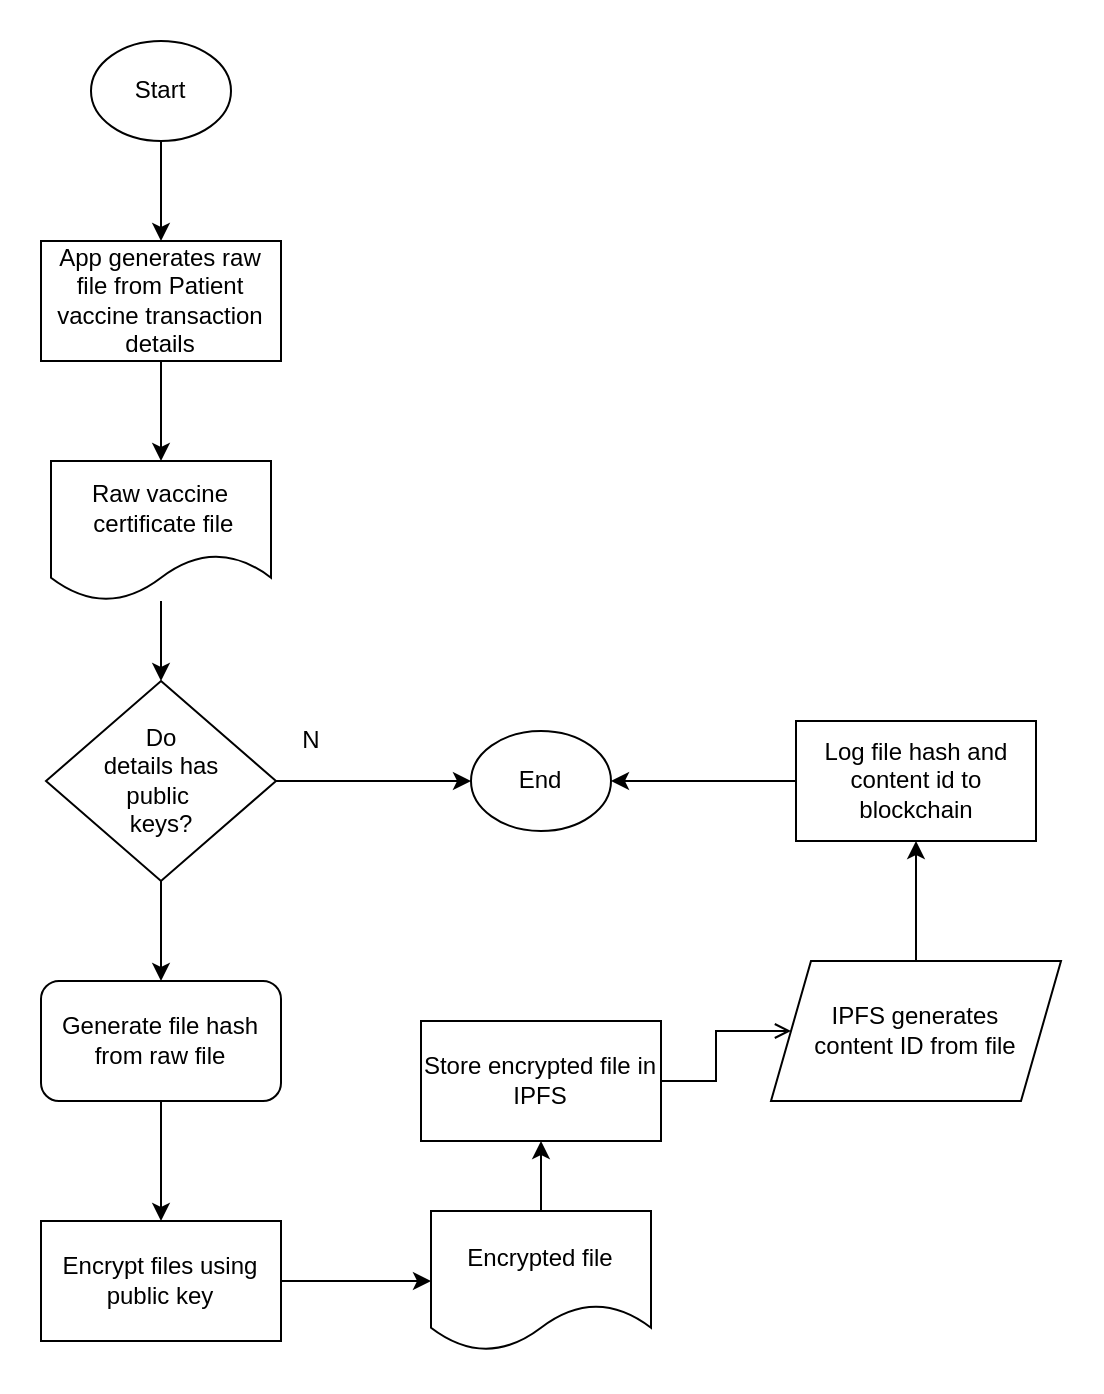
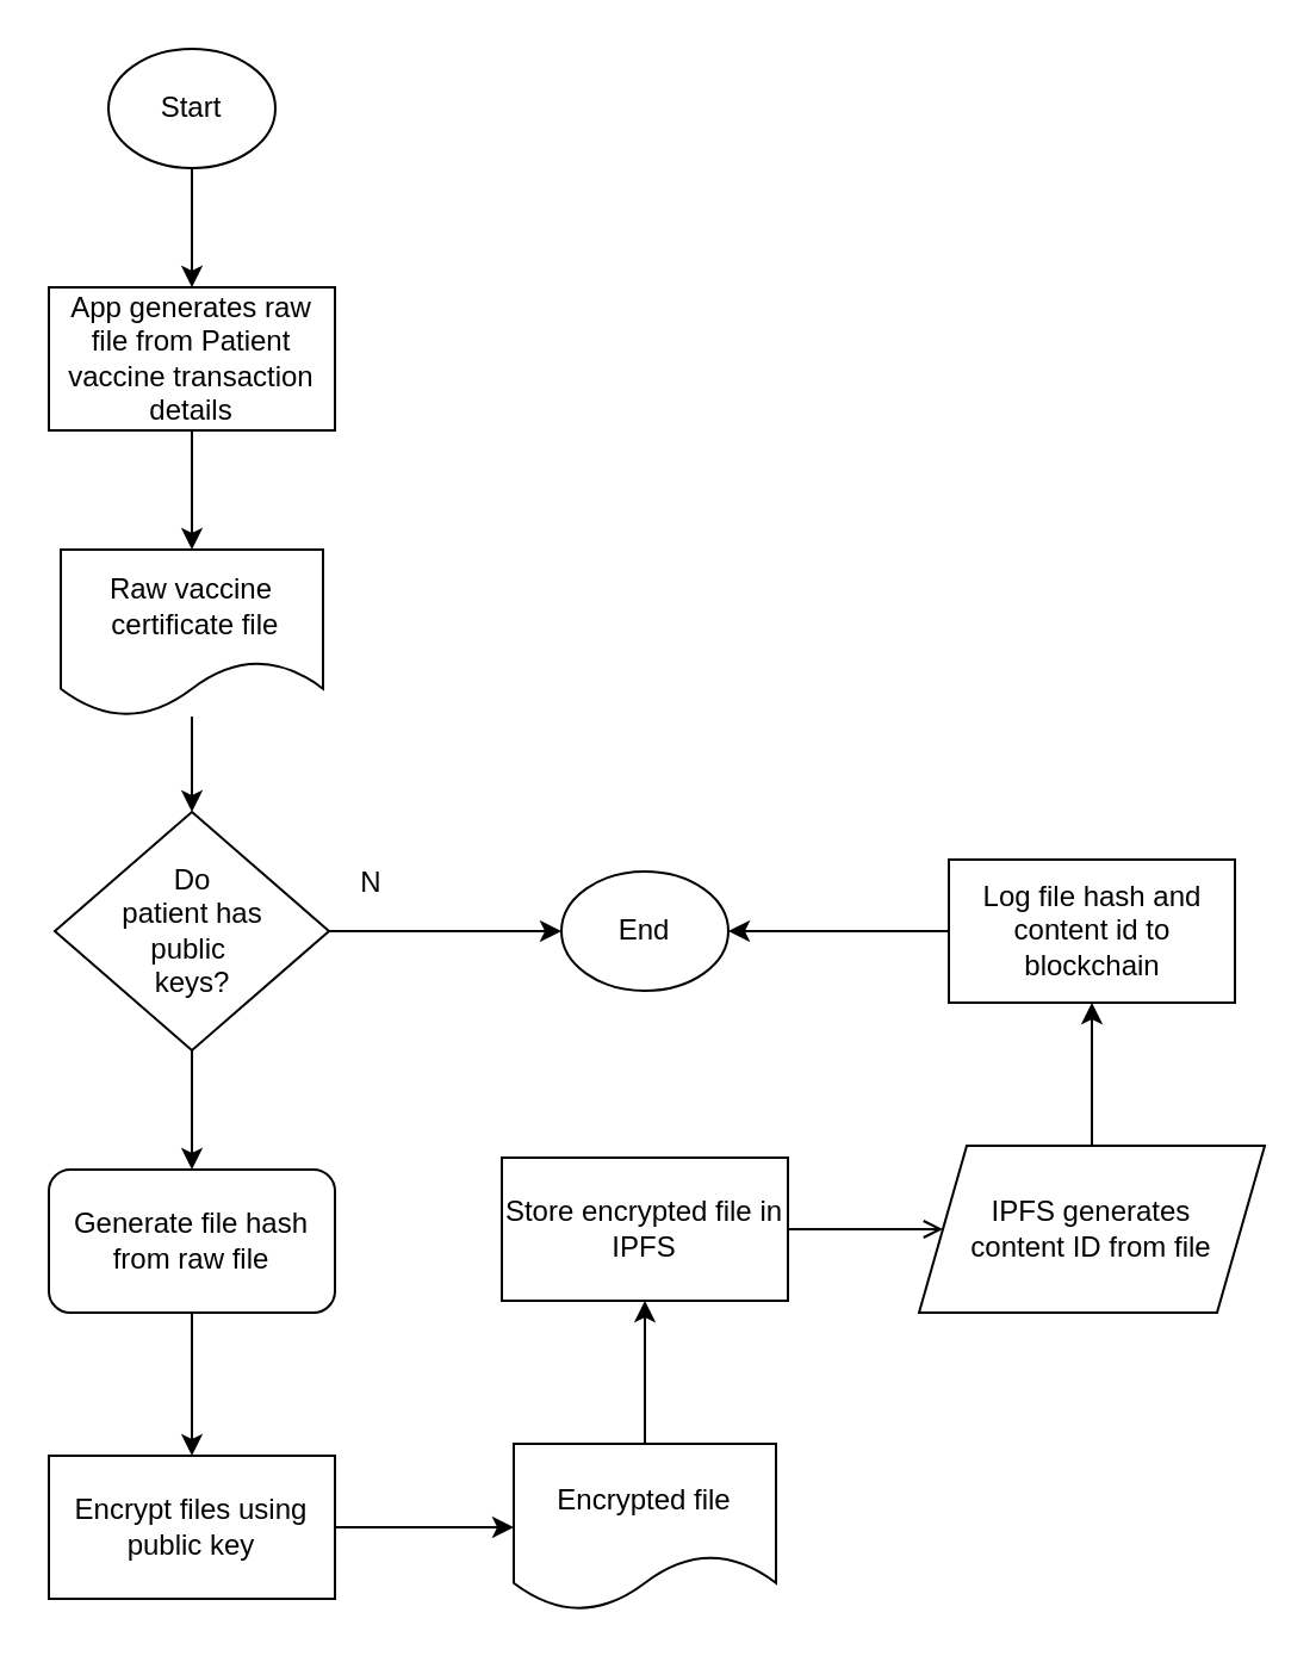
- <mxCell id="10" value="Do&lt;br&gt;details has&lt;br&gt;public&amp;nbsp;&lt;br&gt;keys?" style="rhombus;whiteSpace=wrap;html=1;" vertex="1" parent="1"><mxGeometry x="22.5" y="340" width="115" height="100" as="geometry" /></mxCell>
+ <mxCell id="10" value="Do&lt;br&gt;patient has&lt;br&gt;public&amp;nbsp;&lt;br&gt;keys?" style="rhombus;whiteSpace=wrap;html=1;" vertex="1" parent="1"><mxGeometry x="22.5" y="340" width="115" height="100" as="geometry" /></mxCell>
- <mxCell id="18" value="Store encrypted file in IPFS" style="rounded=0;whiteSpace=wrap;html=1;" vertex="1" parent="1"><mxGeometry x="210" y="510" width="120" height="60" as="geometry" /></mxCell>
+ <mxCell id="18" value="Store encrypted file in IPFS" style="rounded=0;whiteSpace=wrap;html=1;" vertex="1" parent="1"><mxGeometry x="210" y="485" width="120" height="60" as="geometry" /></mxCell>
